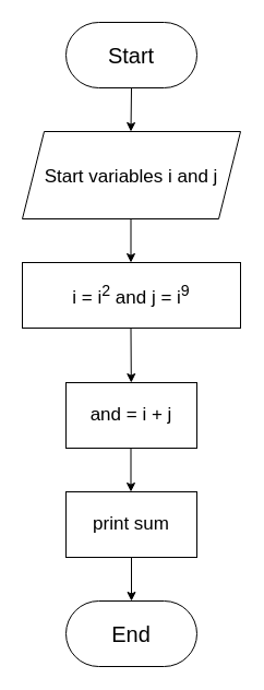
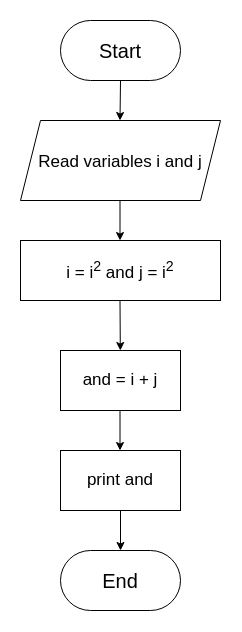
- <mxCell id="4" value="&lt;font style=&quot;font-size: 17px;&quot;&gt;Start variables i and j&lt;/font&gt;" style="shape=parallelogram;perimeter=parallelogramPerimeter;whiteSpace=wrap;html=1;fixedSize=1;fontSize=20;" vertex="1" parent="1"><mxGeometry x="20" y="120" width="200" height="80" as="geometry" /></mxCell>
+ <mxCell id="4" value="&lt;font style=&quot;font-size: 17px;&quot;&gt;Read variables i and j&lt;/font&gt;" style="shape=parallelogram;perimeter=parallelogramPerimeter;whiteSpace=wrap;html=1;fixedSize=1;fontSize=20;" vertex="1" parent="1"><mxGeometry x="20" y="120" width="200" height="80" as="geometry" /></mxCell>
- <mxCell id="7" value="i = i&lt;sup&gt;2&lt;/sup&gt; and j = i&lt;sup&gt;9&lt;/sup&gt;" style="rounded=0;whiteSpace=wrap;html=1;fontSize=17;" vertex="1" parent="1"><mxGeometry x="20" y="240" width="200" height="60" as="geometry" /></mxCell>
+ <mxCell id="7" value="i = i&lt;sup&gt;2&lt;/sup&gt; and j = i&lt;sup&gt;2&lt;/sup&gt;" style="rounded=0;whiteSpace=wrap;html=1;fontSize=17;" vertex="1" parent="1"><mxGeometry x="20" y="240" width="200" height="60" as="geometry" /></mxCell>
- <mxCell id="10" value="print sum" style="rounded=0;whiteSpace=wrap;html=1;fontSize=17;" vertex="1" parent="1"><mxGeometry x="60" y="450" width="120" height="60" as="geometry" /></mxCell>
+ <mxCell id="10" value="print and" style="rounded=0;whiteSpace=wrap;html=1;fontSize=17;" vertex="1" parent="1"><mxGeometry x="60" y="450" width="120" height="60" as="geometry" /></mxCell>
